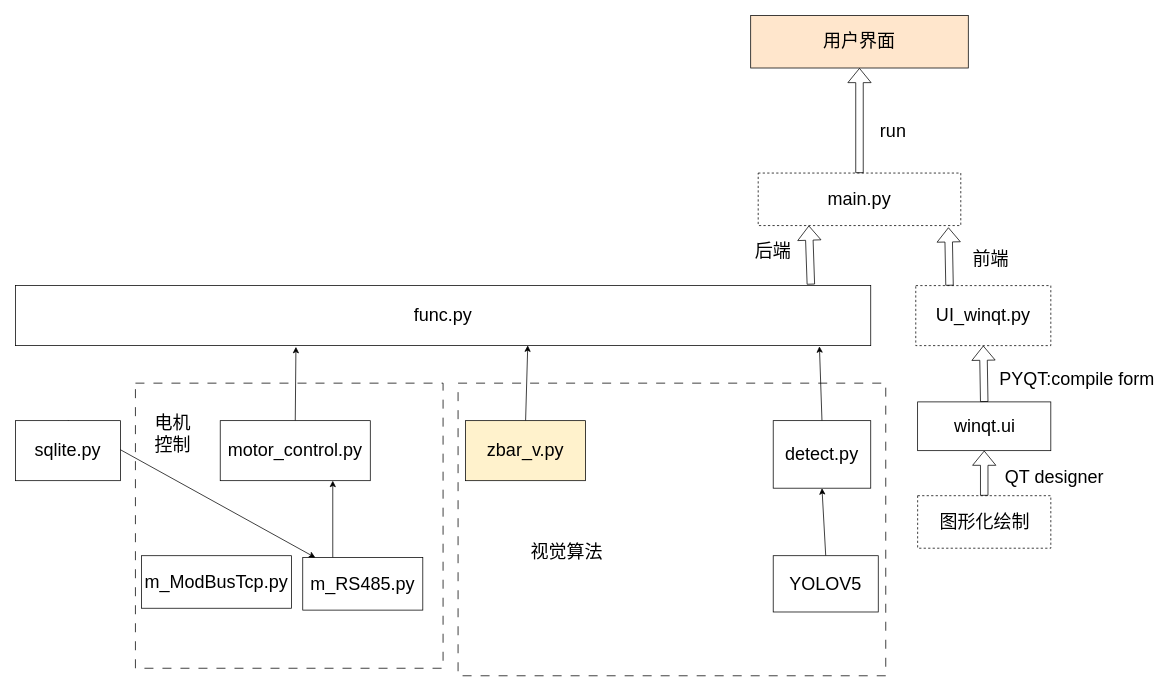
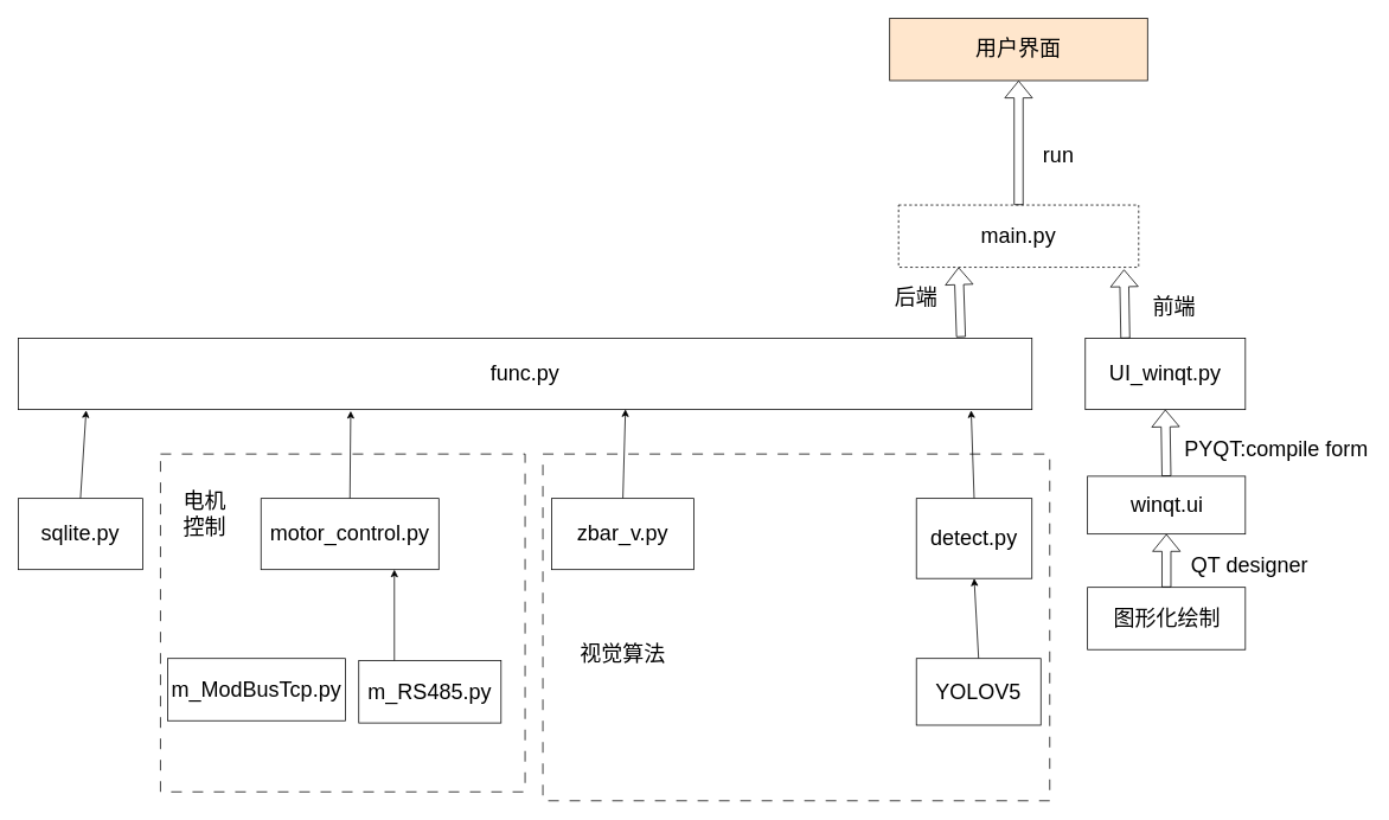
- <mxCell id="9" value="UI_winqt.py" style="rounded=0;whiteSpace=wrap;html=1;fontSize=24;dashed=1;" vertex="1" parent="1"><mxGeometry x="1220" y="380" width="180" height="80" as="geometry" /></mxCell>
+ <mxCell id="9" value="UI_winqt.py" style="rounded=0;whiteSpace=wrap;html=1;fontSize=24;" vertex="1" parent="1"><mxGeometry x="1220" y="380" width="180" height="80" as="geometry" /></mxCell>
- <mxCell id="22" value="zbar_v.py" style="rounded=0;whiteSpace=wrap;html=1;fontSize=24;fillColor=#fff2cc;" vertex="1" parent="1"><mxGeometry x="620" y="560" width="160" height="80" as="geometry" /></mxCell>
+ <mxCell id="22" value="zbar_v.py" style="rounded=0;whiteSpace=wrap;html=1;fontSize=24;" vertex="1" parent="1"><mxGeometry x="620" y="560" width="160" height="80" as="geometry" /></mxCell>
- <mxCell id="30" style="edgeStyle=none;html=1;exitX=0.5;exitY=0;exitDx=0;exitDy=0;fontSize=24;" edge="1" parent="1" source="31" target="25"><mxGeometry relative="1" as="geometry" /></mxCell>
+ <mxCell id="30" style="edgeStyle=none;html=1;exitX=0.5;exitY=0;exitDx=0;exitDy=0;entryX=0.067;entryY=1.011;entryDx=0;entryDy=0;entryPerimeter=0;fontSize=24;" edge="1" parent="1" source="31" target="8"><mxGeometry relative="1" as="geometry" /></mxCell>
- <mxCell id="16" value="图形化绘制" style="rounded=0;whiteSpace=wrap;html=1;fontSize=24;dashed=1;" vertex="1" parent="1"><mxGeometry x="1222.5" y="660" width="177.5" height="70" as="geometry" /></mxCell>
+ <mxCell id="16" value="图形化绘制" style="rounded=0;whiteSpace=wrap;html=1;fontSize=24;" vertex="1" parent="1"><mxGeometry x="1222.5" y="660" width="177.5" height="70" as="geometry" /></mxCell>
- <mxCell id="34" value="视觉算法" style="text;html=1;strokeColor=none;fillColor=none;align=center;verticalAlign=middle;whiteSpace=wrap;rounded=0;dashed=1;dashPattern=12 12;fontSize=24;" vertex="1" parent="1"><mxGeometry x="705" y="720" width="100" height="30" as="geometry" /></mxCell>
+ <mxCell id="34" value="视觉算法" style="text;html=1;strokeColor=none;fillColor=none;align=center;verticalAlign=middle;whiteSpace=wrap;rounded=0;dashed=1;dashPattern=12 12;fontSize=24;" vertex="1" parent="1"><mxGeometry x="650" y="720" width="100" height="30" as="geometry" /></mxCell>
